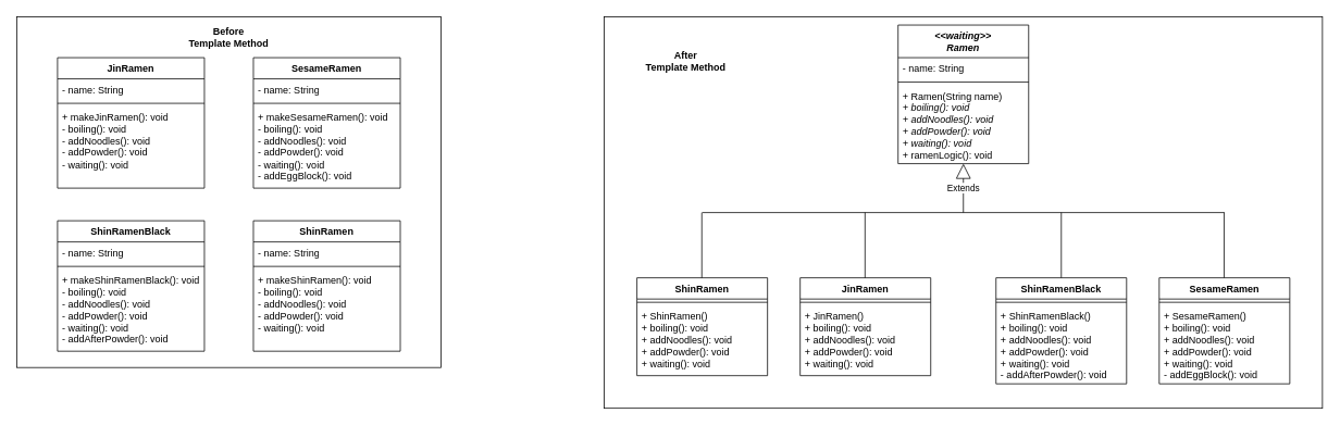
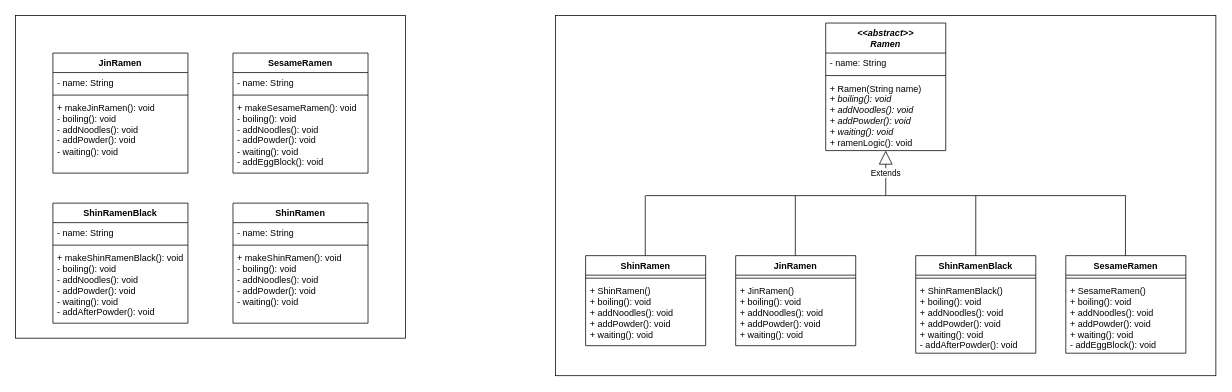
- <mxCell id="23" value="&lt;b&gt;Before&lt;br&gt;Template Method&lt;/b&gt;" style="text;html=1;strokeColor=none;fillColor=none;align=center;verticalAlign=middle;whiteSpace=wrap;rounded=0;" parent="1" vertex="1"><mxGeometry x="215" y="30" width="130" height="30" as="geometry" /></mxCell>
- <mxCell id="40" value="&lt;i style=&quot;border-color: var(--border-color);&quot;&gt;&amp;lt;&amp;lt;waiting&amp;gt;&amp;gt;&lt;br style=&quot;border-color: var(--border-color);&quot;&gt;Ramen&lt;/i&gt;" style="swimlane;fontStyle=1;align=center;verticalAlign=top;childLayout=stackLayout;horizontal=1;startSize=40;horizontalStack=0;resizeParent=1;resizeParentMax=0;resizeLast=0;collapsible=1;marginBottom=0;whiteSpace=wrap;html=1;" parent="1" vertex="1"><mxGeometry x="1100" y="30" width="160" height="170" as="geometry" /></mxCell>
+ <mxCell id="40" value="&lt;i style=&quot;border-color: var(--border-color);&quot;&gt;&amp;lt;&amp;lt;abstract&amp;gt;&amp;gt;&lt;br style=&quot;border-color: var(--border-color);&quot;&gt;Ramen&lt;/i&gt;" style="swimlane;fontStyle=1;align=center;verticalAlign=top;childLayout=stackLayout;horizontal=1;startSize=40;horizontalStack=0;resizeParent=1;resizeParentMax=0;resizeLast=0;collapsible=1;marginBottom=0;whiteSpace=wrap;html=1;" parent="1" vertex="1"><mxGeometry x="1100" y="30" width="160" height="170" as="geometry" /></mxCell>
- <mxCell id="22" value="&lt;b&gt;After&lt;br&gt;Template Method&lt;/b&gt;" style="text;html=1;strokeColor=none;fillColor=none;align=center;verticalAlign=middle;whiteSpace=wrap;rounded=0;" parent="1" vertex="1"><mxGeometry x="780" y="60" width="120" height="30" as="geometry" /></mxCell>
